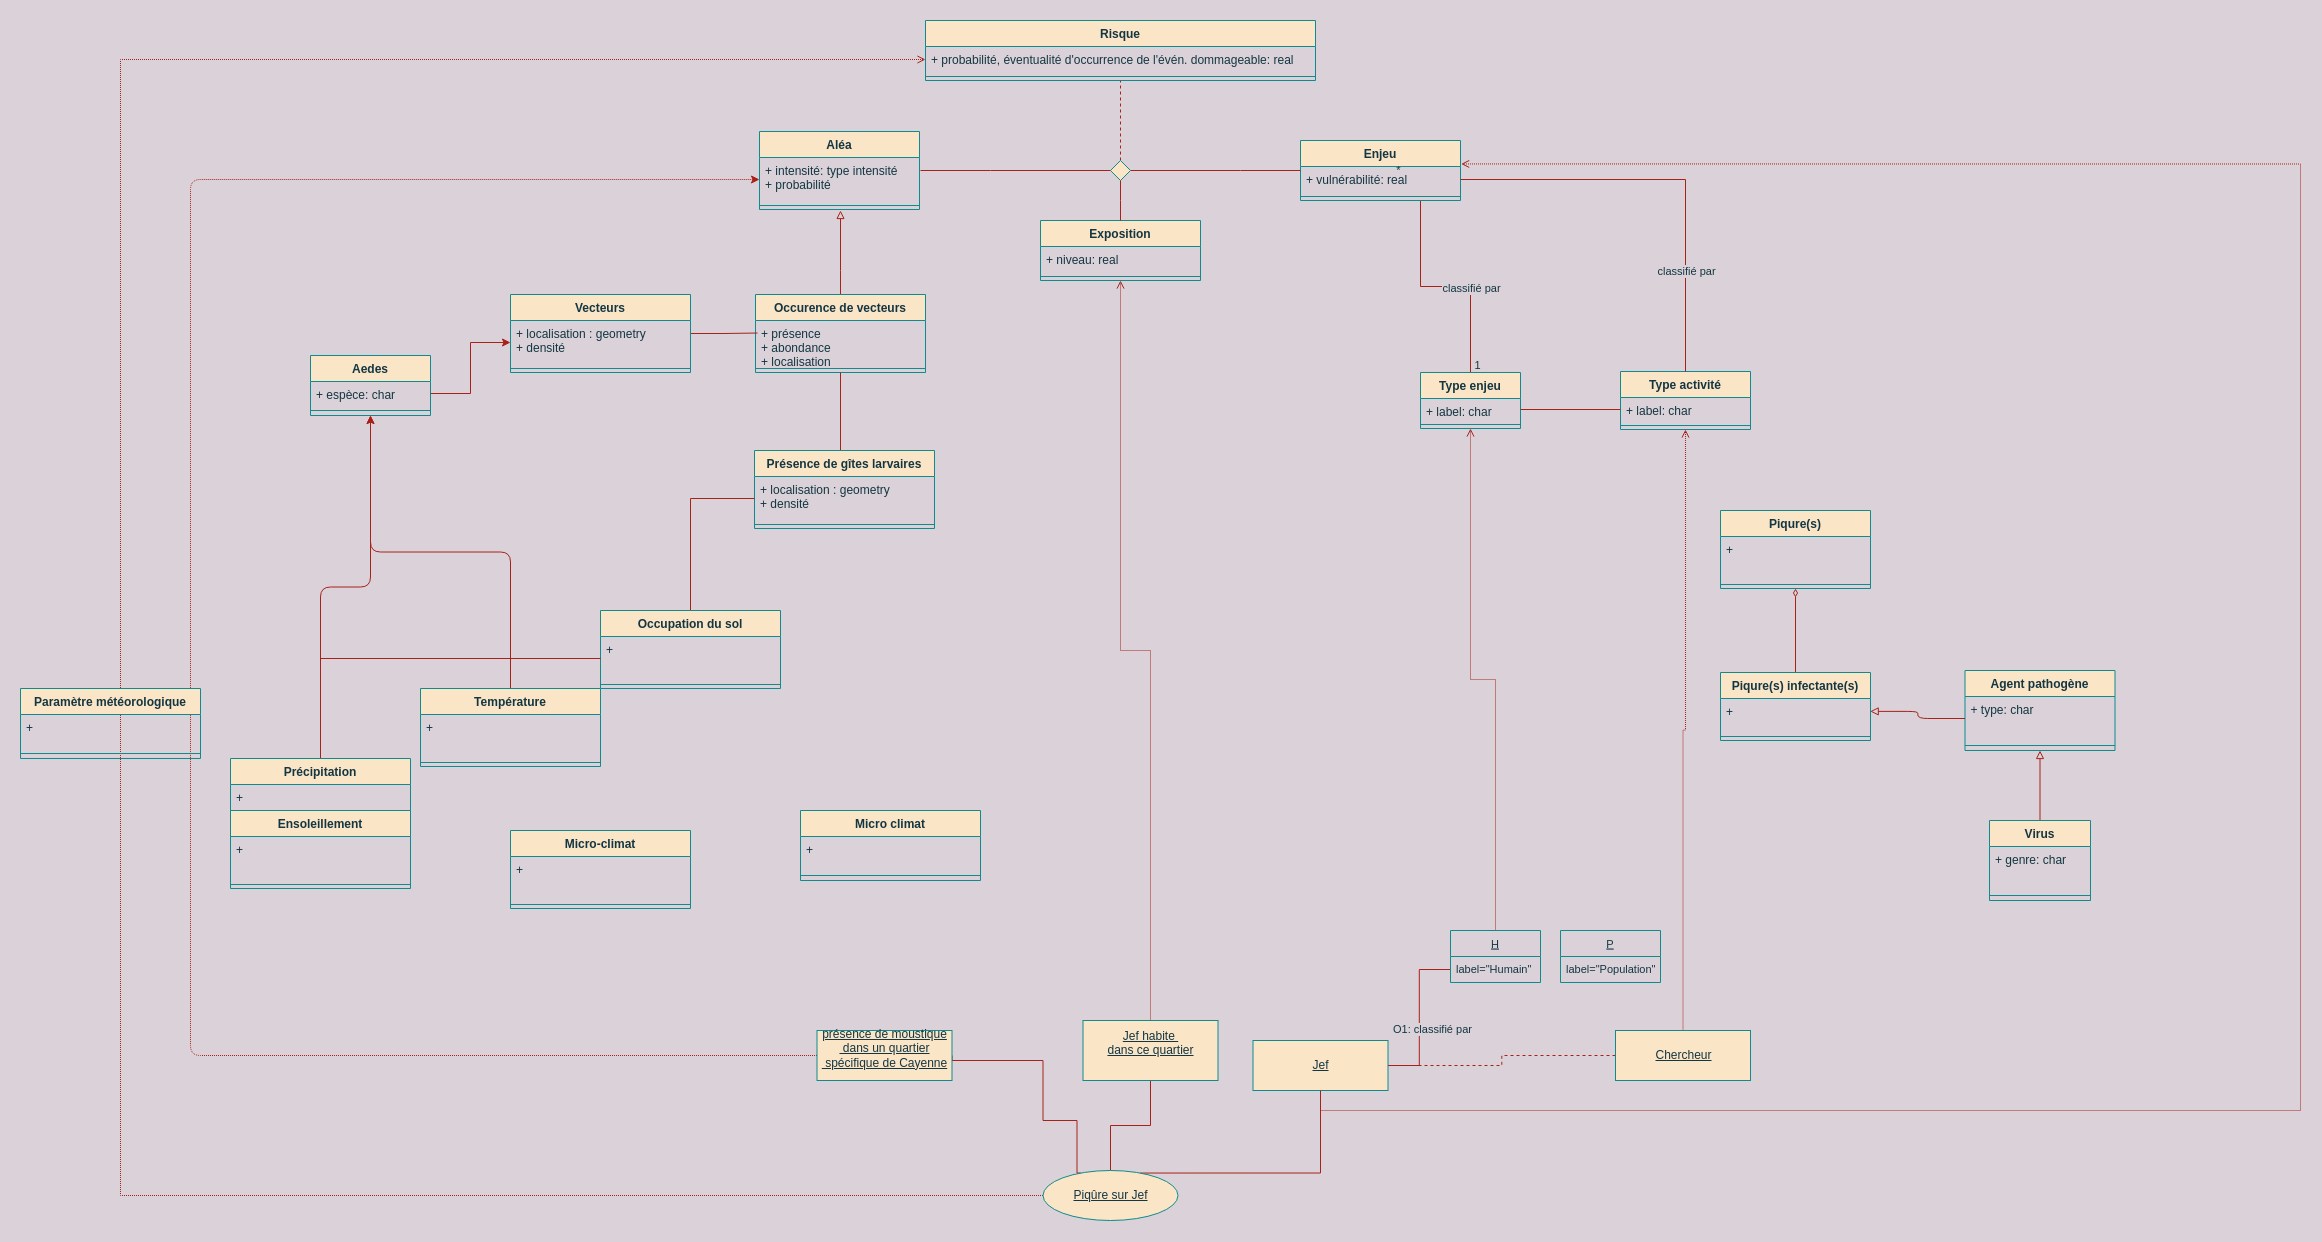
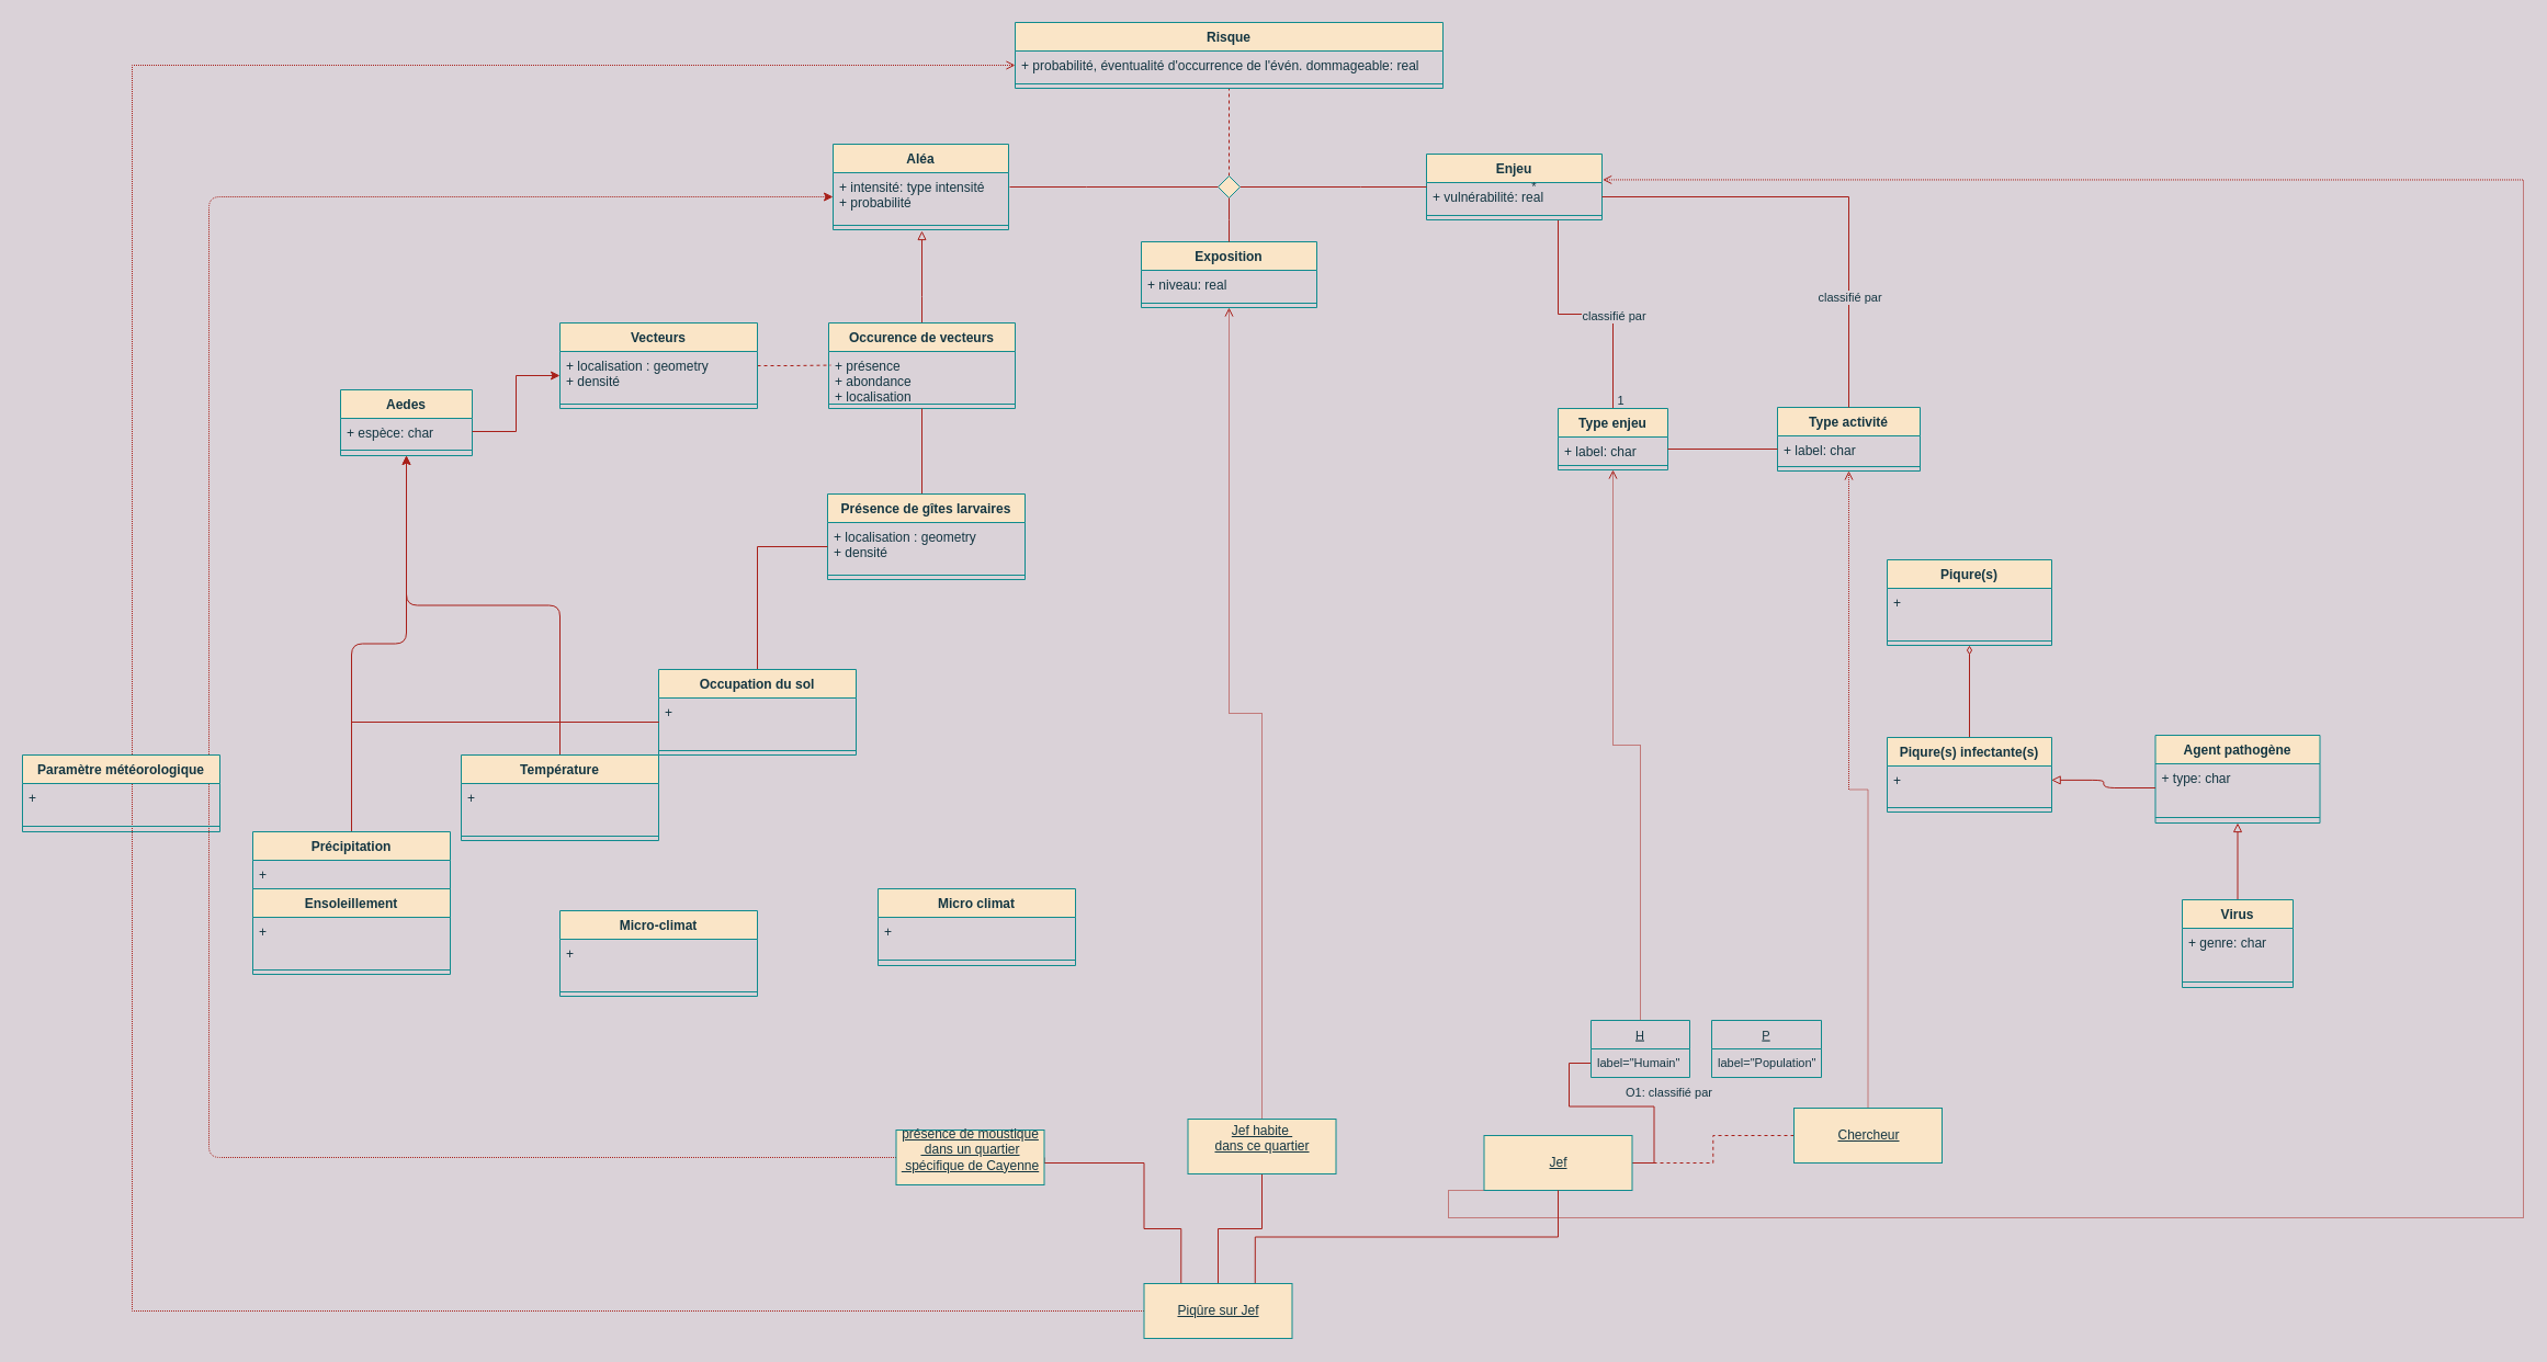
- <mxCell id="84" style="edgeStyle=orthogonalEdgeStyle;rounded=0;sketch=0;orthogonalLoop=1;jettySize=auto;html=1;entryX=0.012;entryY=0.285;entryDx=0;entryDy=0;entryPerimeter=0;fontColor=#143642;endArrow=none;endFill=0;strokeColor=#A8201A;fillColor=#FAE5C7;labelBackgroundColor=#DAD2D8;" parent="1" source="85" target="46" edge="1"><mxGeometry relative="1" as="geometry" /></mxCell>
+ <mxCell id="84" style="edgeStyle=orthogonalEdgeStyle;rounded=0;sketch=0;orthogonalLoop=1;jettySize=auto;html=1;entryX=0.012;entryY=0.285;entryDx=0;entryDy=0;entryPerimeter=0;fontColor=#143642;endArrow=none;endFill=0;strokeColor=#A8201A;fillColor=#FAE5C7;labelBackgroundColor=#DAD2D8;dashed=1;" parent="1" source="85" target="46" edge="1"><mxGeometry relative="1" as="geometry" /></mxCell>
- <mxCell id="30" value="&lt;u&gt;Jef habite&amp;nbsp; &lt;br&gt;dans ce quartier&lt;br&gt;&lt;br&gt;&lt;/u&gt;" style="html=1;fillColor=#FAE5C7;strokeColor=#0F8B8D;fontColor=#143642;" parent="1" vertex="1"><mxGeometry x="1082.5" y="1020" width="135" height="60" as="geometry" /></mxCell>
+ <mxCell id="30" value="&lt;u&gt;Jef habite&amp;nbsp; &lt;br&gt;dans ce quartier&lt;br&gt;&lt;br&gt;&lt;/u&gt;" style="html=1;fillColor=#FAE5C7;strokeColor=#0F8B8D;fontColor=#143642;" parent="1" vertex="1"><mxGeometry x="1082.5" y="1020" width="135" height="50" as="geometry" /></mxCell>
- <mxCell id="95" value="&lt;u&gt;Chercheur&lt;/u&gt;" style="html=1;fillColor=#FAE5C7;strokeColor=#0F8B8D;fontColor=#143642;" parent="1" vertex="1"><mxGeometry x="1615" y="1030" width="135" height="50" as="geometry" /></mxCell>
+ <mxCell id="95" value="&lt;u&gt;Chercheur&lt;/u&gt;" style="html=1;fillColor=#FAE5C7;strokeColor=#0F8B8D;fontColor=#143642;" parent="1" vertex="1"><mxGeometry x="1635" y="1010" width="135" height="50" as="geometry" /></mxCell>
- <mxCell id="27" value="&lt;u&gt;Jef&lt;/u&gt;" style="html=1;fillColor=#FAE5C7;strokeColor=#0F8B8D;fontColor=#143642;" parent="1" vertex="1"><mxGeometry x="1252.5" y="1040" width="135" height="50" as="geometry" /></mxCell>
+ <mxCell id="27" value="&lt;u&gt;Jef&lt;/u&gt;" style="html=1;fillColor=#FAE5C7;strokeColor=#0F8B8D;fontColor=#143642;" parent="1" vertex="1"><mxGeometry x="1352.5" y="1035" width="135" height="50" as="geometry" /></mxCell>
- <mxCell id="33" value="&lt;u&gt;Piqûre&amp;nbsp;sur Jef&lt;/u&gt;" style="ellipse;html=1;fillColor=#FAE5C7;strokeColor=#0F8B8D;fontColor=#143642;" parent="1" vertex="1"><mxGeometry x="1042.5" y="1170" width="135" height="50" as="geometry" /></mxCell>
+ <mxCell id="33" value="&lt;u&gt;Piqûre&amp;nbsp;sur Jef&lt;/u&gt;" style="html=1;fillColor=#FAE5C7;strokeColor=#0F8B8D;fontColor=#143642;" parent="1" vertex="1"><mxGeometry x="1042.5" y="1170" width="135" height="50" as="geometry" /></mxCell>
